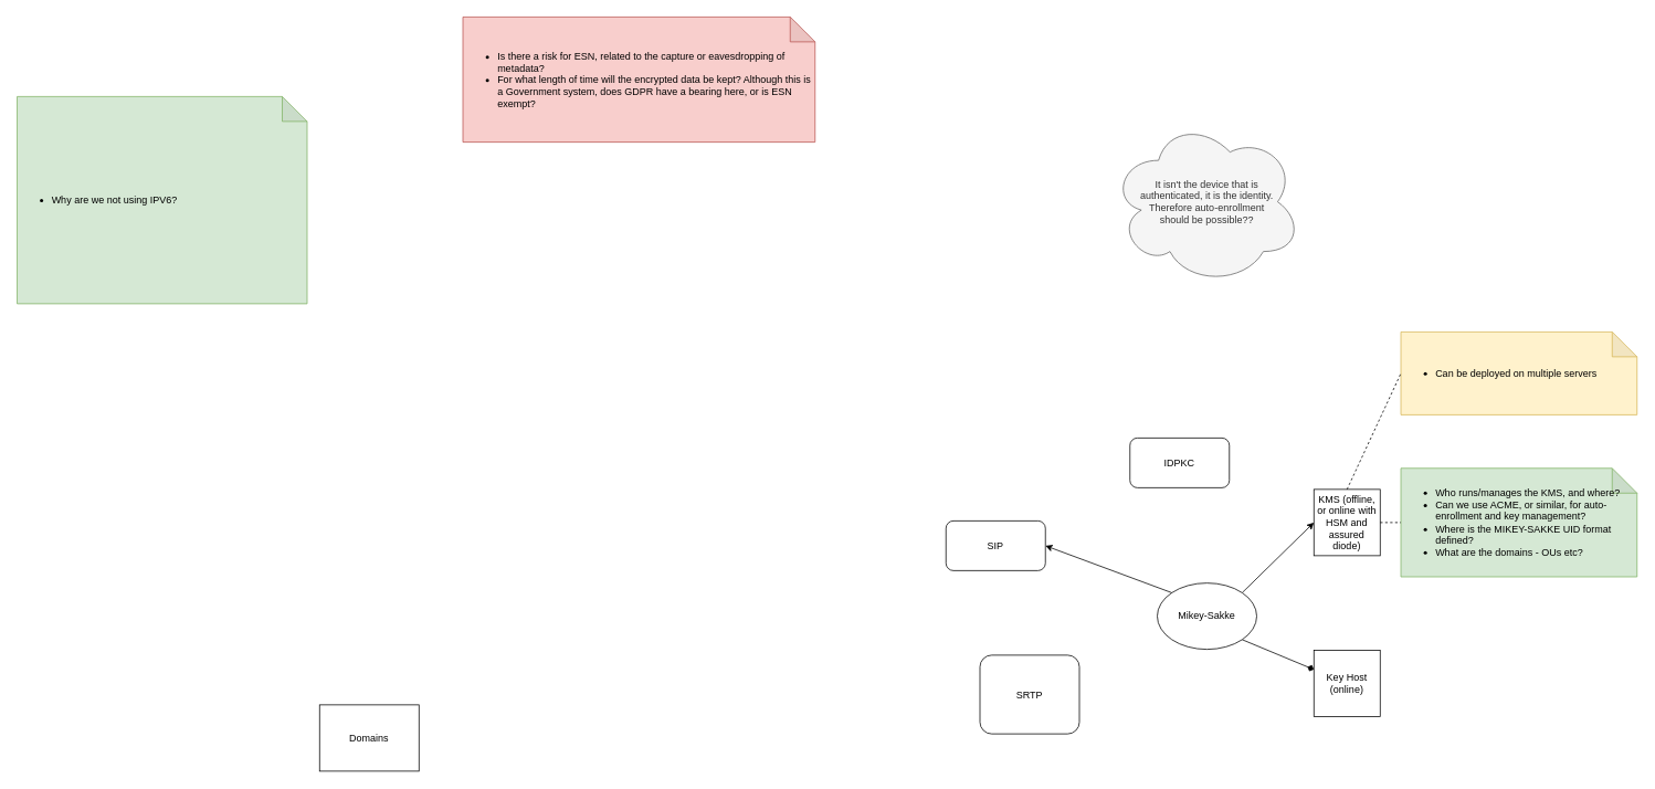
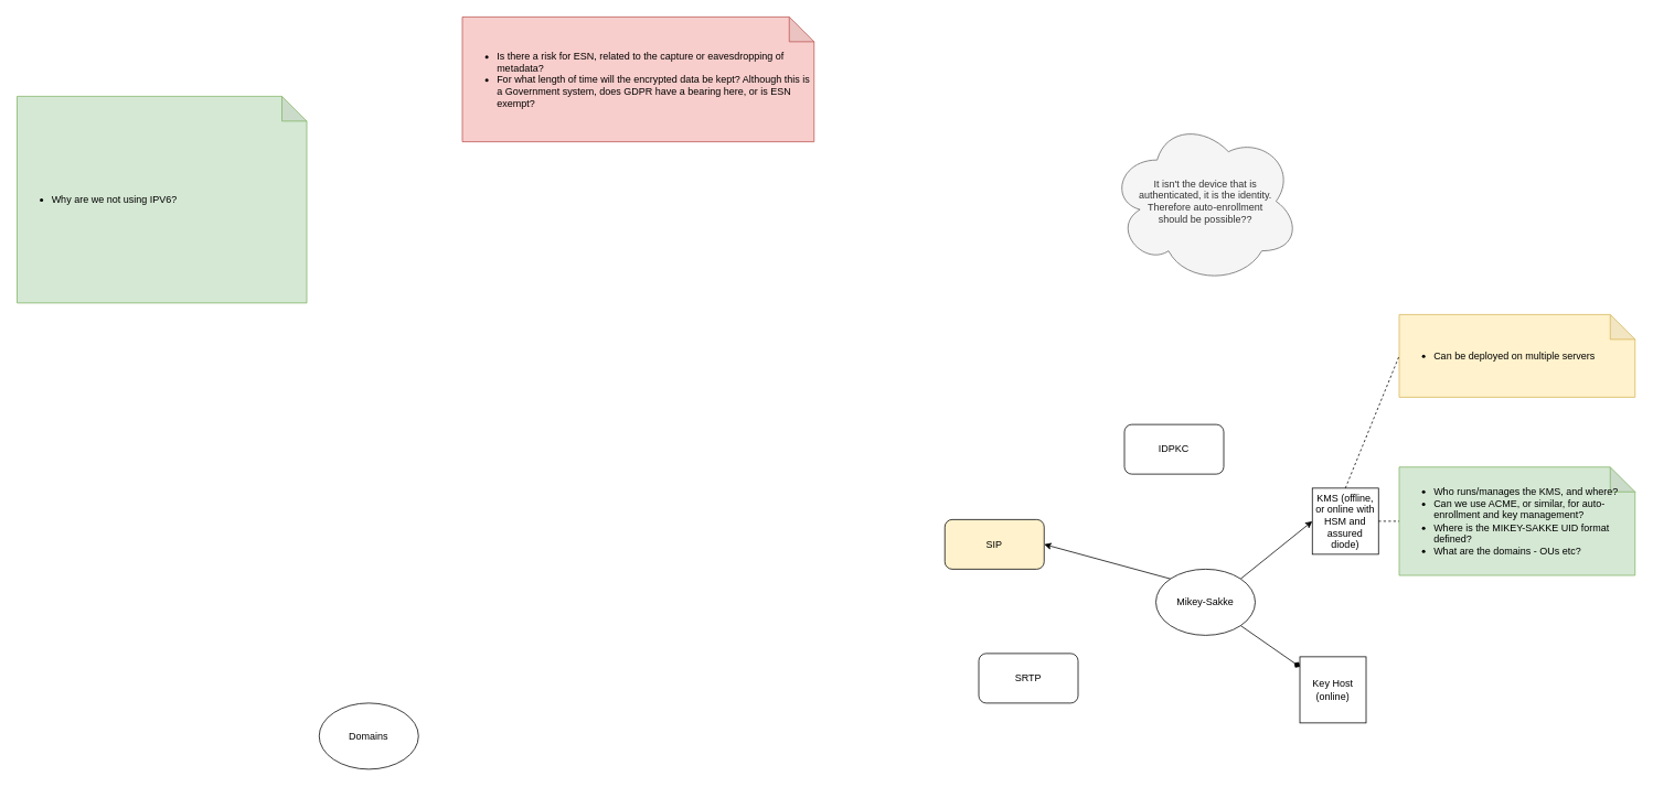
- <mxCell id="13" value="&lt;ul&gt;&lt;li&gt;Can be deployed on multiple servers&lt;/li&gt;&lt;/ul&gt;" style="shape=note;whiteSpace=wrap;html=1;backgroundOutline=1;darkOpacity=0.05;fillColor=#fff2cc;strokeColor=#d6b656;align=left;" vertex="1" parent="1"><mxGeometry x="1690" y="400" width="285" height="100" as="geometry" /></mxCell>
+ <mxCell id="13" value="&lt;ul&gt;&lt;li&gt;Can be deployed on multiple servers&lt;/li&gt;&lt;/ul&gt;" style="shape=note;whiteSpace=wrap;html=1;backgroundOutline=1;darkOpacity=0.05;fillColor=#fff2cc;strokeColor=#d6b656;align=left;" vertex="1" parent="1"><mxGeometry x="1690" y="380" width="285" height="100" as="geometry" /></mxCell>
- <mxCell id="11" value="IDPKC" style="rounded=1;whiteSpace=wrap;html=1;" vertex="1" parent="1"><mxGeometry x="1363" y="528" width="120" height="60" as="geometry" /></mxCell>
+ <mxCell id="11" value="IDPKC" style="rounded=1;whiteSpace=wrap;html=1;" vertex="1" parent="1"><mxGeometry x="1358" y="513" width="120" height="60" as="geometry" /></mxCell>
- <mxCell id="5" value="SIP" style="rounded=1;whiteSpace=wrap;html=1;" vertex="1" parent="1"><mxGeometry x="1141" y="628" width="120" height="60" as="geometry" /></mxCell>
+ <mxCell id="5" value="SIP" style="rounded=1;whiteSpace=wrap;html=1;fillColor=#fff2cc;" vertex="1" parent="1"><mxGeometry x="1141" y="628" width="120" height="60" as="geometry" /></mxCell>
- <mxCell id="4" value="Mikey-Sakke" style="ellipse;whiteSpace=wrap;html=1;" vertex="1" parent="1"><mxGeometry x="1396" y="703" width="120" height="80" as="geometry" /></mxCell>
+ <mxCell id="4" value="Mikey-Sakke" style="ellipse;whiteSpace=wrap;html=1;" vertex="1" parent="1"><mxGeometry x="1396" y="688" width="120" height="80" as="geometry" /></mxCell>
- <mxCell id="9" value="Key Host (online)" style="whiteSpace=wrap;html=1;aspect=fixed;" vertex="1" parent="1"><mxGeometry x="1585" y="784" width="80" height="80" as="geometry" /></mxCell>
+ <mxCell id="9" value="Key Host (online)" style="whiteSpace=wrap;html=1;aspect=fixed;" vertex="1" parent="1"><mxGeometry x="1570" y="794" width="80" height="80" as="geometry" /></mxCell>
- <mxCell id="6" value="SRTP" style="rounded=1;whiteSpace=wrap;html=1;" vertex="1" parent="1"><mxGeometry x="1182" y="790" width="120" height="95" as="geometry" /></mxCell>
+ <mxCell id="6" value="SRTP" style="rounded=1;whiteSpace=wrap;html=1;" vertex="1" parent="1"><mxGeometry x="1182" y="790" width="120" height="60" as="geometry" /></mxCell>
- <mxCell id="7" value="Domains" style="whiteSpace=wrap;html=1;rounded=0;" vertex="1" parent="1"><mxGeometry x="385" y="850" width="120" height="80" as="geometry" /></mxCell>
+ <mxCell id="7" value="Domains" style="ellipse;whiteSpace=wrap;html=1;" vertex="1" parent="1"><mxGeometry x="385" y="850" width="120" height="80" as="geometry" /></mxCell>
